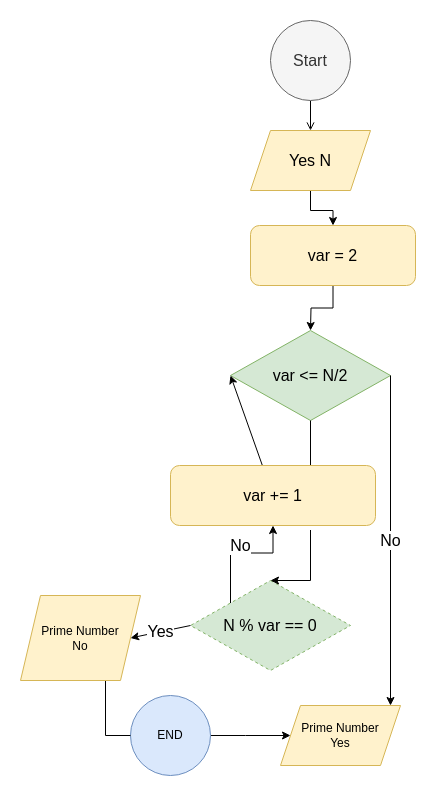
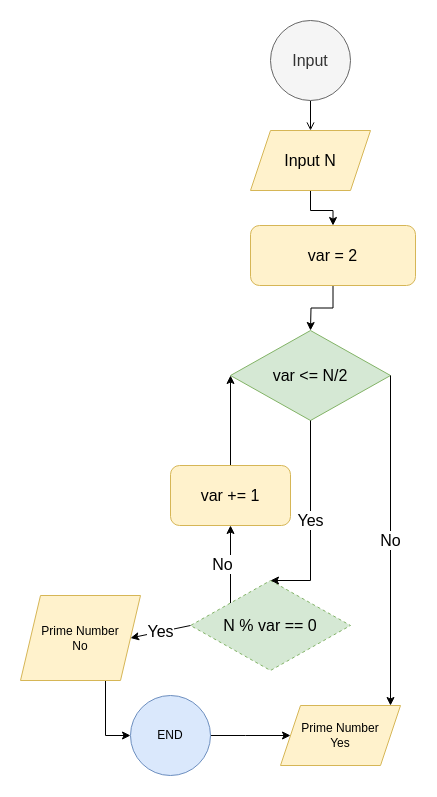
- <mxCell id="3" value="&lt;font style=&quot;font-size: 16px;&quot;&gt;Start&lt;/font&gt;" style="ellipse;whiteSpace=wrap;html=1;aspect=fixed;fillColor=#f5f5f5;fontColor=#333333;strokeColor=#666666;" parent="1" vertex="1"><mxGeometry x="270" y="20" width="80" height="80" as="geometry" /></mxCell>
+ <mxCell id="3" value="&lt;font style=&quot;font-size: 16px;&quot;&gt;Input&lt;/font&gt;" style="ellipse;whiteSpace=wrap;html=1;aspect=fixed;fillColor=#f5f5f5;fontColor=#333333;strokeColor=#666666;" parent="1" vertex="1"><mxGeometry x="270" y="20" width="80" height="80" as="geometry" /></mxCell>
- <mxCell id="9" value="Yes N" style="shape=parallelogram;perimeter=parallelogramPerimeter;whiteSpace=wrap;html=1;fixedSize=1;fontSize=16;fillColor=#fff2cc;strokeColor=#d6b656;" parent="1" vertex="1"><mxGeometry x="250" y="130" width="120" height="60" as="geometry" /></mxCell>
+ <mxCell id="9" value="Input N" style="shape=parallelogram;perimeter=parallelogramPerimeter;whiteSpace=wrap;html=1;fixedSize=1;fontSize=16;fillColor=#fff2cc;strokeColor=#d6b656;" parent="1" vertex="1"><mxGeometry x="250" y="130" width="120" height="60" as="geometry" /></mxCell>
- <mxCell id="16" value="var += 1" style="rounded=1;whiteSpace=wrap;html=1;fontSize=16;fillColor=#fff2cc;strokeColor=#d6b656;" parent="1" vertex="1"><mxGeometry x="170" y="465" width="205" height="60" as="geometry" /></mxCell>
+ <mxCell id="16" value="var += 1" style="rounded=1;whiteSpace=wrap;html=1;fontSize=16;fillColor=#fff2cc;strokeColor=#d6b656;" parent="1" vertex="1"><mxGeometry x="170" y="465" width="120" height="60" as="geometry" /></mxCell>
- <mxCell id="18" style="edgeStyle=elbowEdgeStyle;rounded=0;orthogonalLoop=1;jettySize=auto;html=1;exitX=0.5;exitY=1;exitDx=0;exitDy=0;entryX=0;entryY=0.5;entryDx=0;entryDy=0;fontSize=12;endArrow=none;" edge="1" parent="1" source="19" target="5"><mxGeometry relative="1" as="geometry" /></mxCell>
+ <mxCell id="18" style="edgeStyle=elbowEdgeStyle;rounded=0;orthogonalLoop=1;jettySize=auto;html=1;exitX=0.5;exitY=1;exitDx=0;exitDy=0;entryX=0;entryY=0.5;entryDx=0;entryDy=0;fontSize=12;" edge="1" parent="1" source="19" target="5"><mxGeometry relative="1" as="geometry" /></mxCell>
